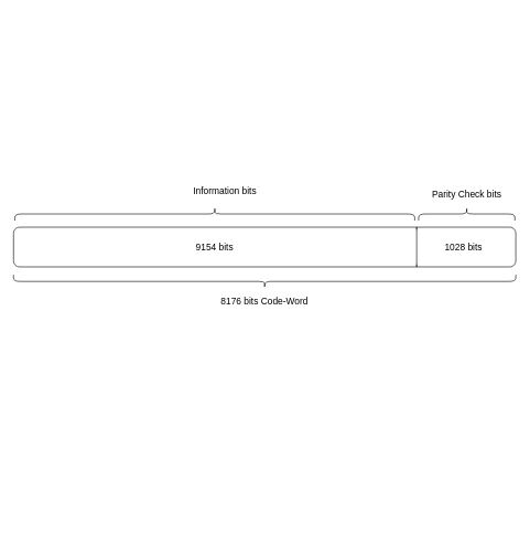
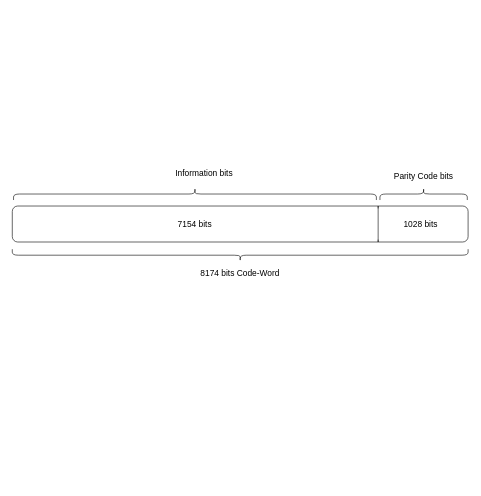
- <mxCell id="8" value="&lt;font style=&quot;font-size: 14px;&quot;&gt;Parity Check bits&lt;/font&gt;" style="text;html=1;align=center;verticalAlign=middle;whiteSpace=wrap;rounded=0;" parent="1" vertex="1"><mxGeometry x="632.91" y="278" width="145.82" height="30" as="geometry" /></mxCell>
+ <mxCell id="8" value="&lt;font style=&quot;font-size: 14px;&quot;&gt;Parity Code bits&lt;/font&gt;" style="text;html=1;align=center;verticalAlign=middle;whiteSpace=wrap;rounded=0;" parent="1" vertex="1"><mxGeometry x="632.91" y="278" width="145.82" height="30" as="geometry" /></mxCell>
- <mxCell id="7" value="&lt;font style=&quot;font-size: 14px;&quot;&gt;9154 bits&lt;/font&gt;" style="text;html=1;align=center;verticalAlign=middle;whiteSpace=wrap;rounded=0;" parent="1" vertex="1"><mxGeometry x="290.99" y="358" width="67.16" height="30" as="geometry" /></mxCell>
+ <mxCell id="7" value="&lt;font style=&quot;font-size: 14px;&quot;&gt;7154 bits&lt;/font&gt;" style="text;html=1;align=center;verticalAlign=middle;whiteSpace=wrap;rounded=0;" parent="1" vertex="1"><mxGeometry x="290.99" y="358" width="67.16" height="30" as="geometry" /></mxCell>
- <mxCell id="11" value="&lt;font style=&quot;font-size: 14px;&quot;&gt;8176 bits Code-Word&lt;/font&gt;" style="text;html=1;align=center;verticalAlign=middle;whiteSpace=wrap;rounded=0;" parent="1" vertex="1"><mxGeometry x="327.09" y="440" width="145.82" height="30" as="geometry" /></mxCell>
+ <mxCell id="11" value="&lt;font style=&quot;font-size: 14px;&quot;&gt;8174 bits Code-Word&lt;/font&gt;" style="text;html=1;align=center;verticalAlign=middle;whiteSpace=wrap;rounded=0;" parent="1" vertex="1"><mxGeometry x="327.09" y="440" width="145.82" height="30" as="geometry" /></mxCell>
